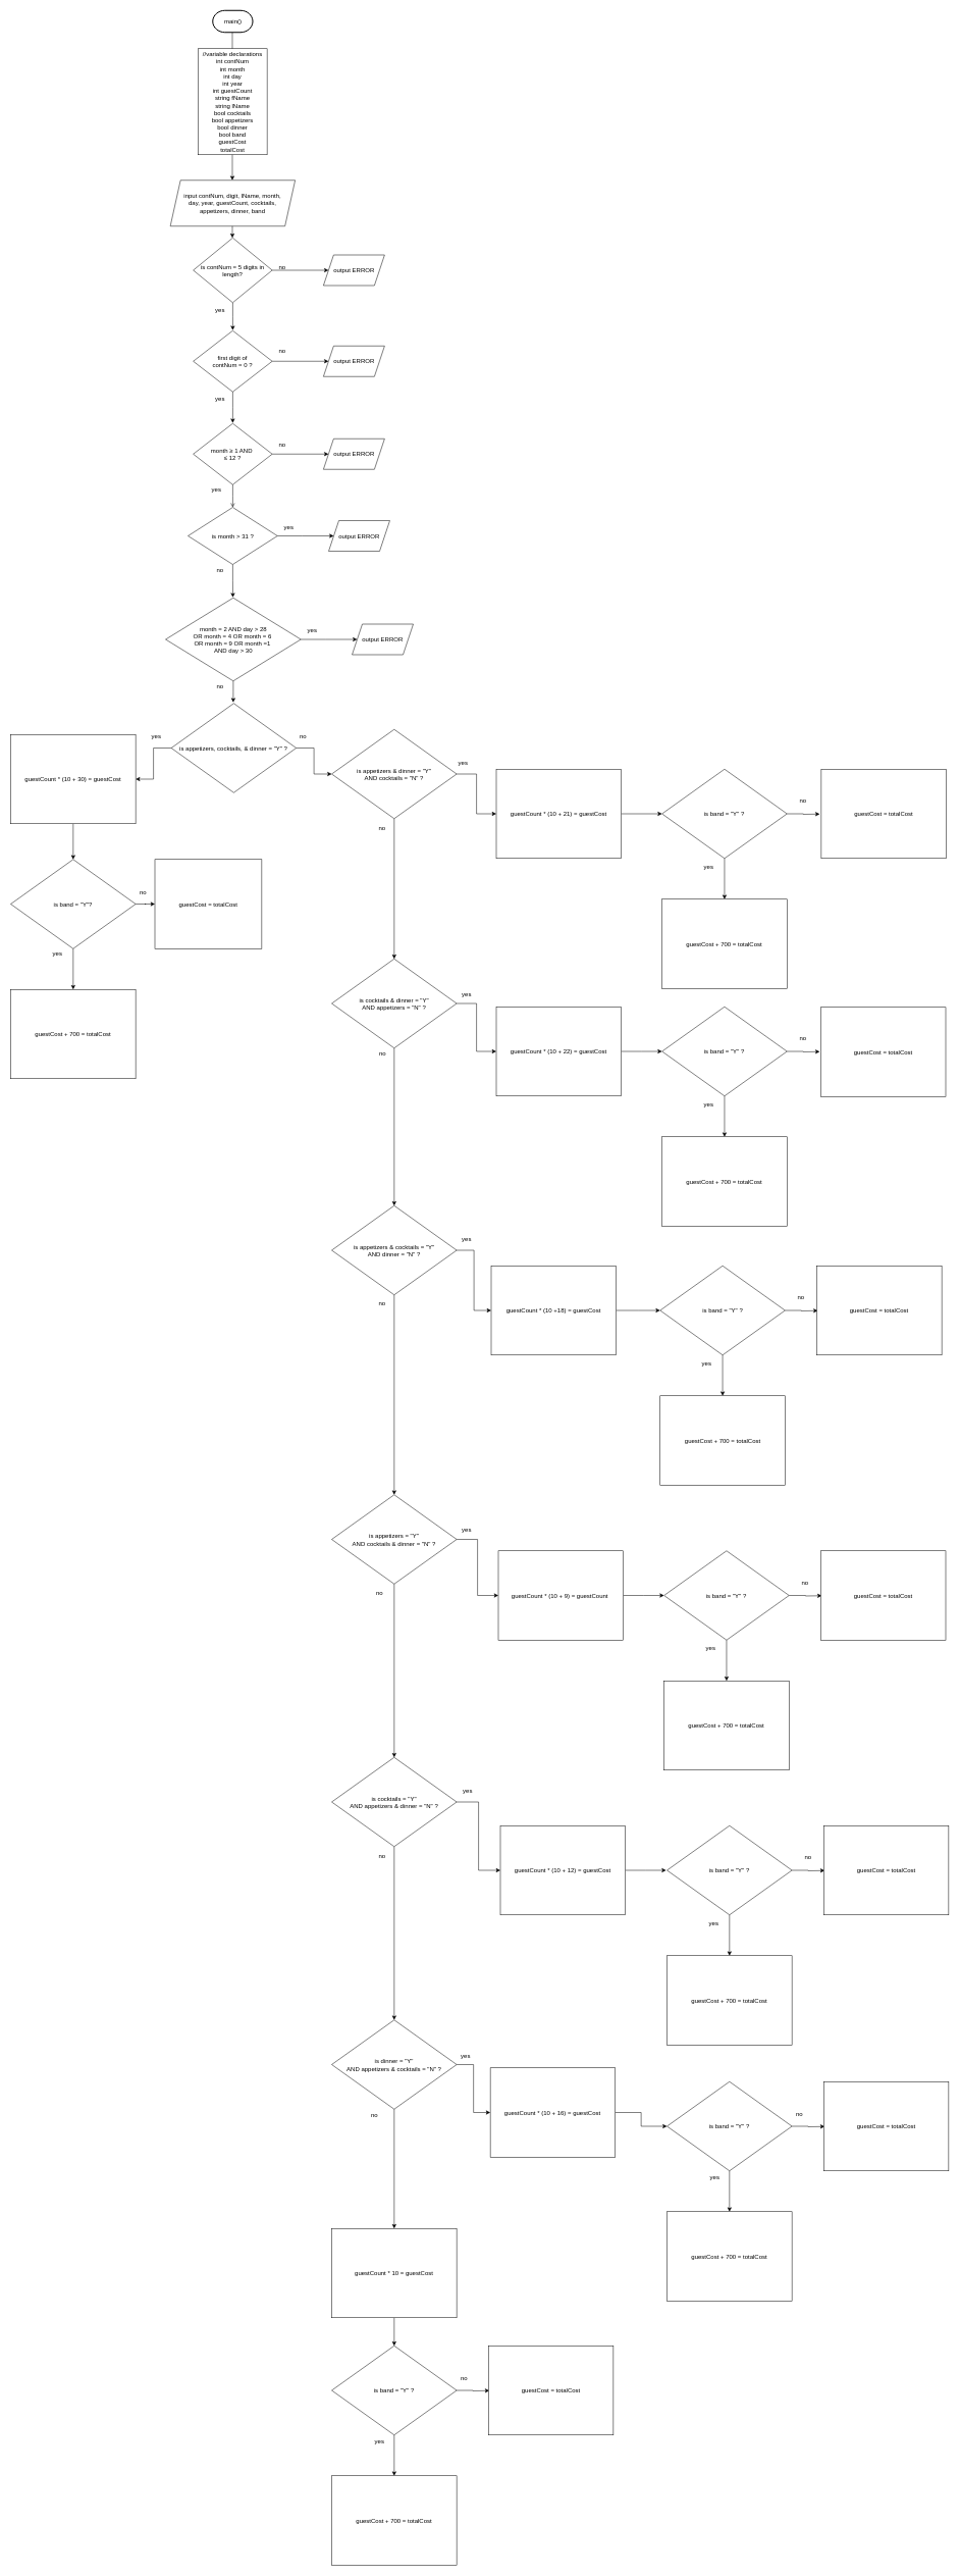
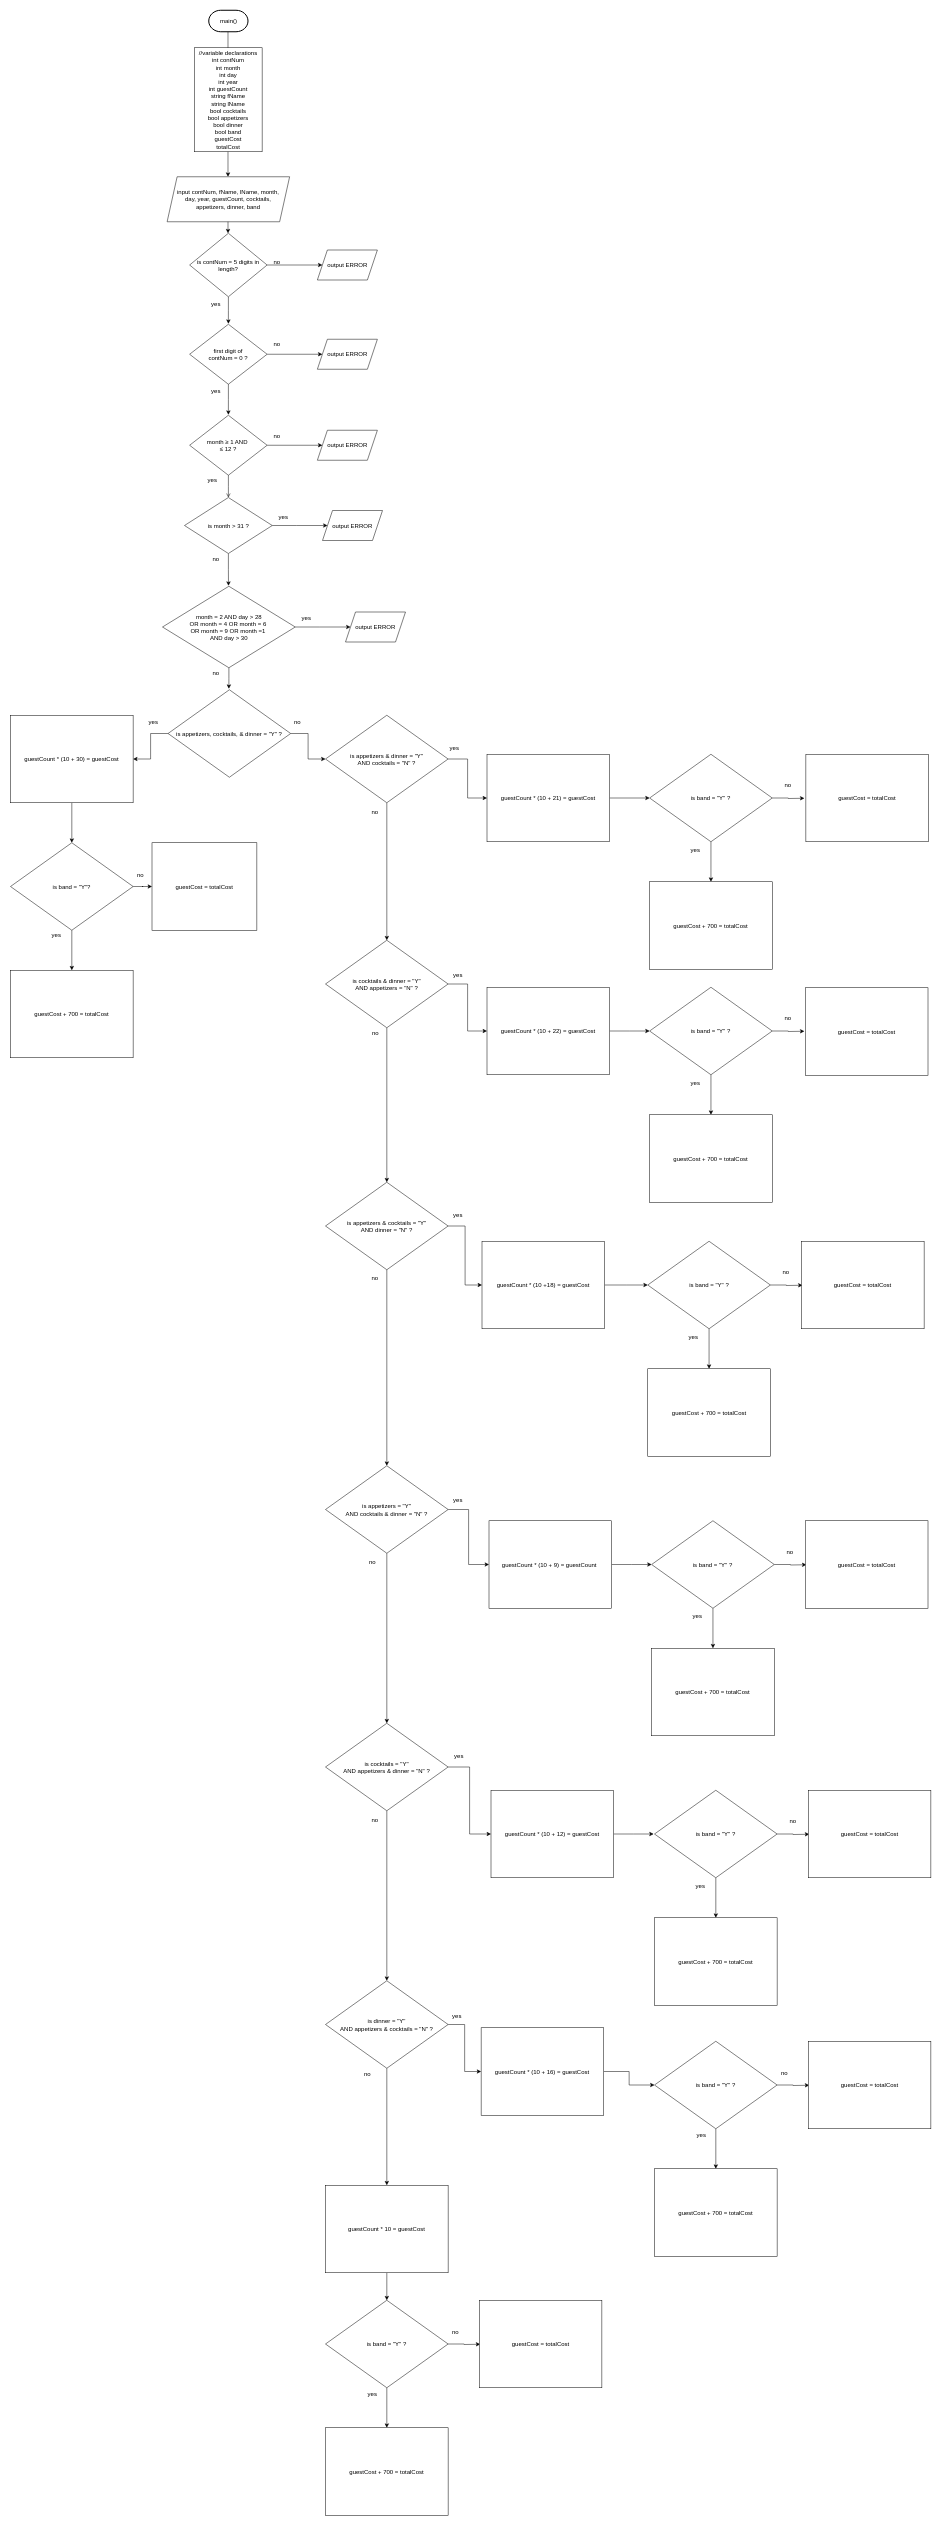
- <mxCell id="8" value="input contNum, digit, lName, month, &lt;br&gt;day, year, guestCount, cocktails, &lt;br&gt;appetizers, dinner, band" style="shape=parallelogram;perimeter=parallelogramPerimeter;whiteSpace=wrap;html=1;fixedSize=1;" vertex="1" parent="1"><mxGeometry x="333.25" y="353" width="245" height="90" as="geometry" /></mxCell>
+ <mxCell id="8" value="input contNum, fName, lName, month, &lt;br&gt;day, year, guestCount, cocktails, &lt;br&gt;appetizers, dinner, band" style="shape=parallelogram;perimeter=parallelogramPerimeter;whiteSpace=wrap;html=1;fixedSize=1;" vertex="1" parent="1"><mxGeometry x="333.25" y="353" width="245" height="90" as="geometry" /></mxCell>
- <mxCell id="46" value="guestCount * (10 + 30) = guestCost" style="rectangle;whiteSpace=wrap;html=1;" vertex="1" parent="1"><mxGeometry x="20" y="1440" width="245.25" height="175" as="geometry" /></mxCell>
+ <mxCell id="46" value="guestCount * (10 + 30) = guestCost" style="rectangle;whiteSpace=wrap;html=1;" vertex="1" parent="1"><mxGeometry x="20" y="1430" width="245.25" height="175" as="geometry" /></mxCell>
